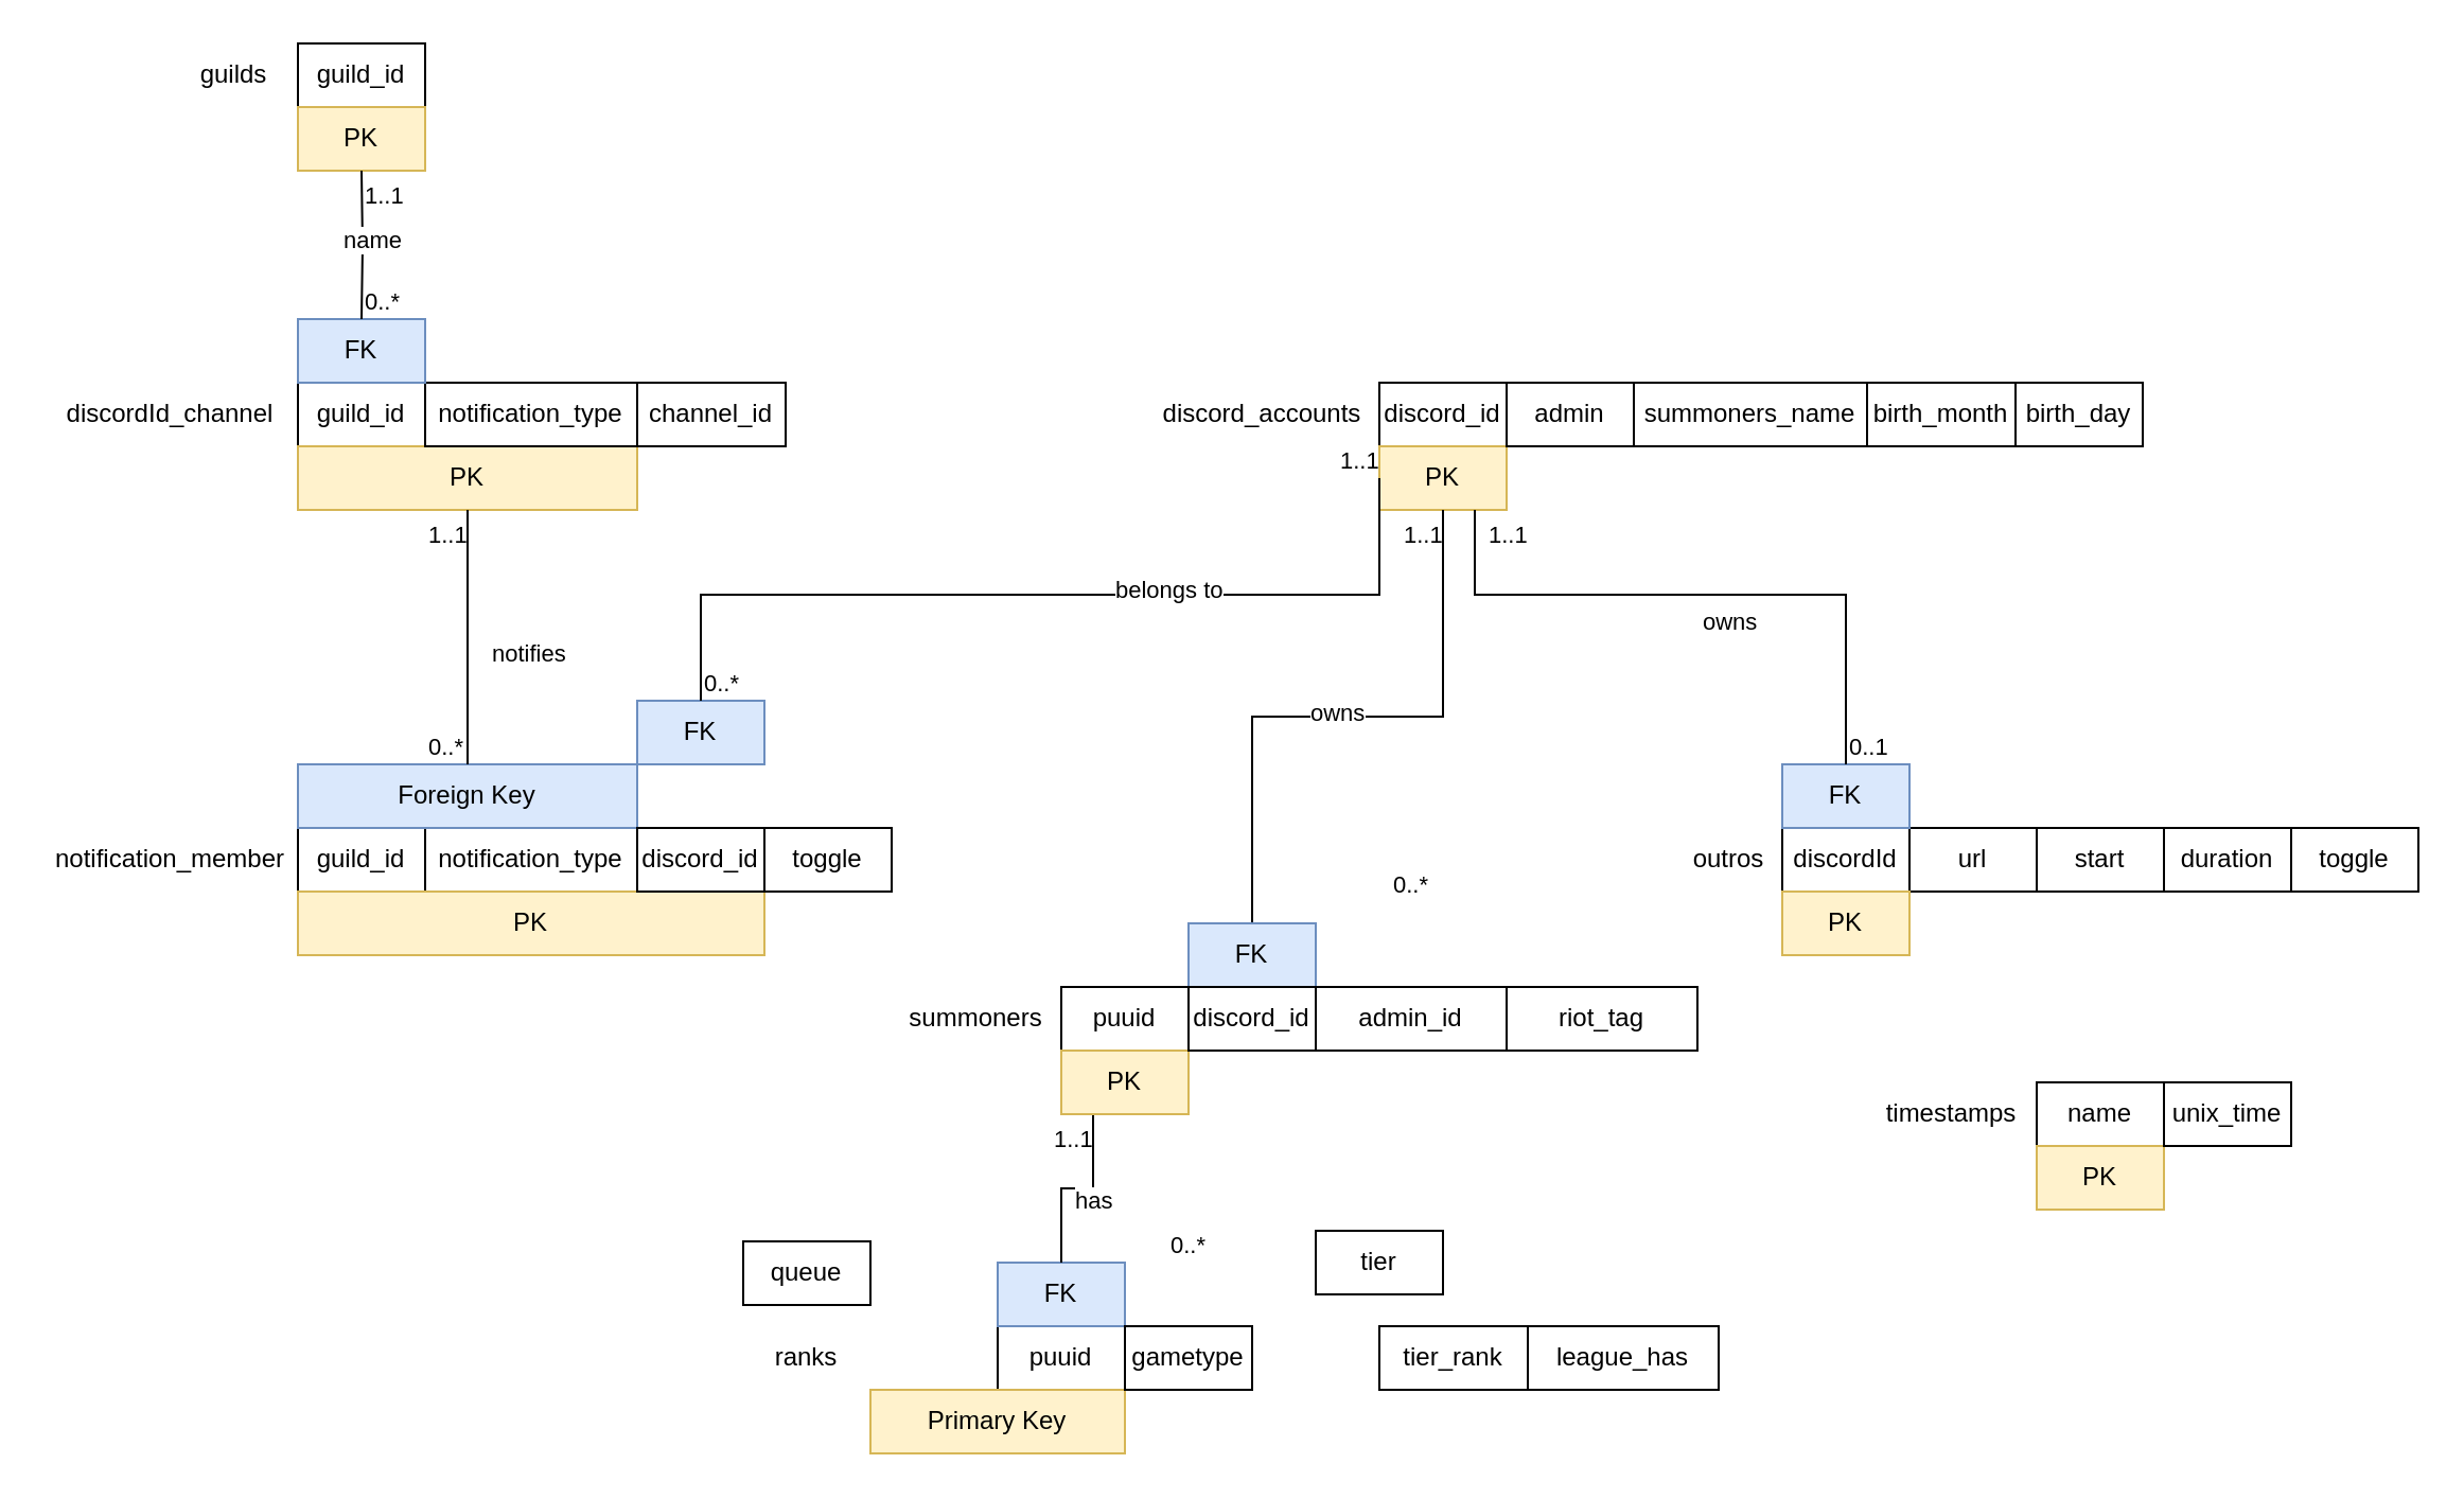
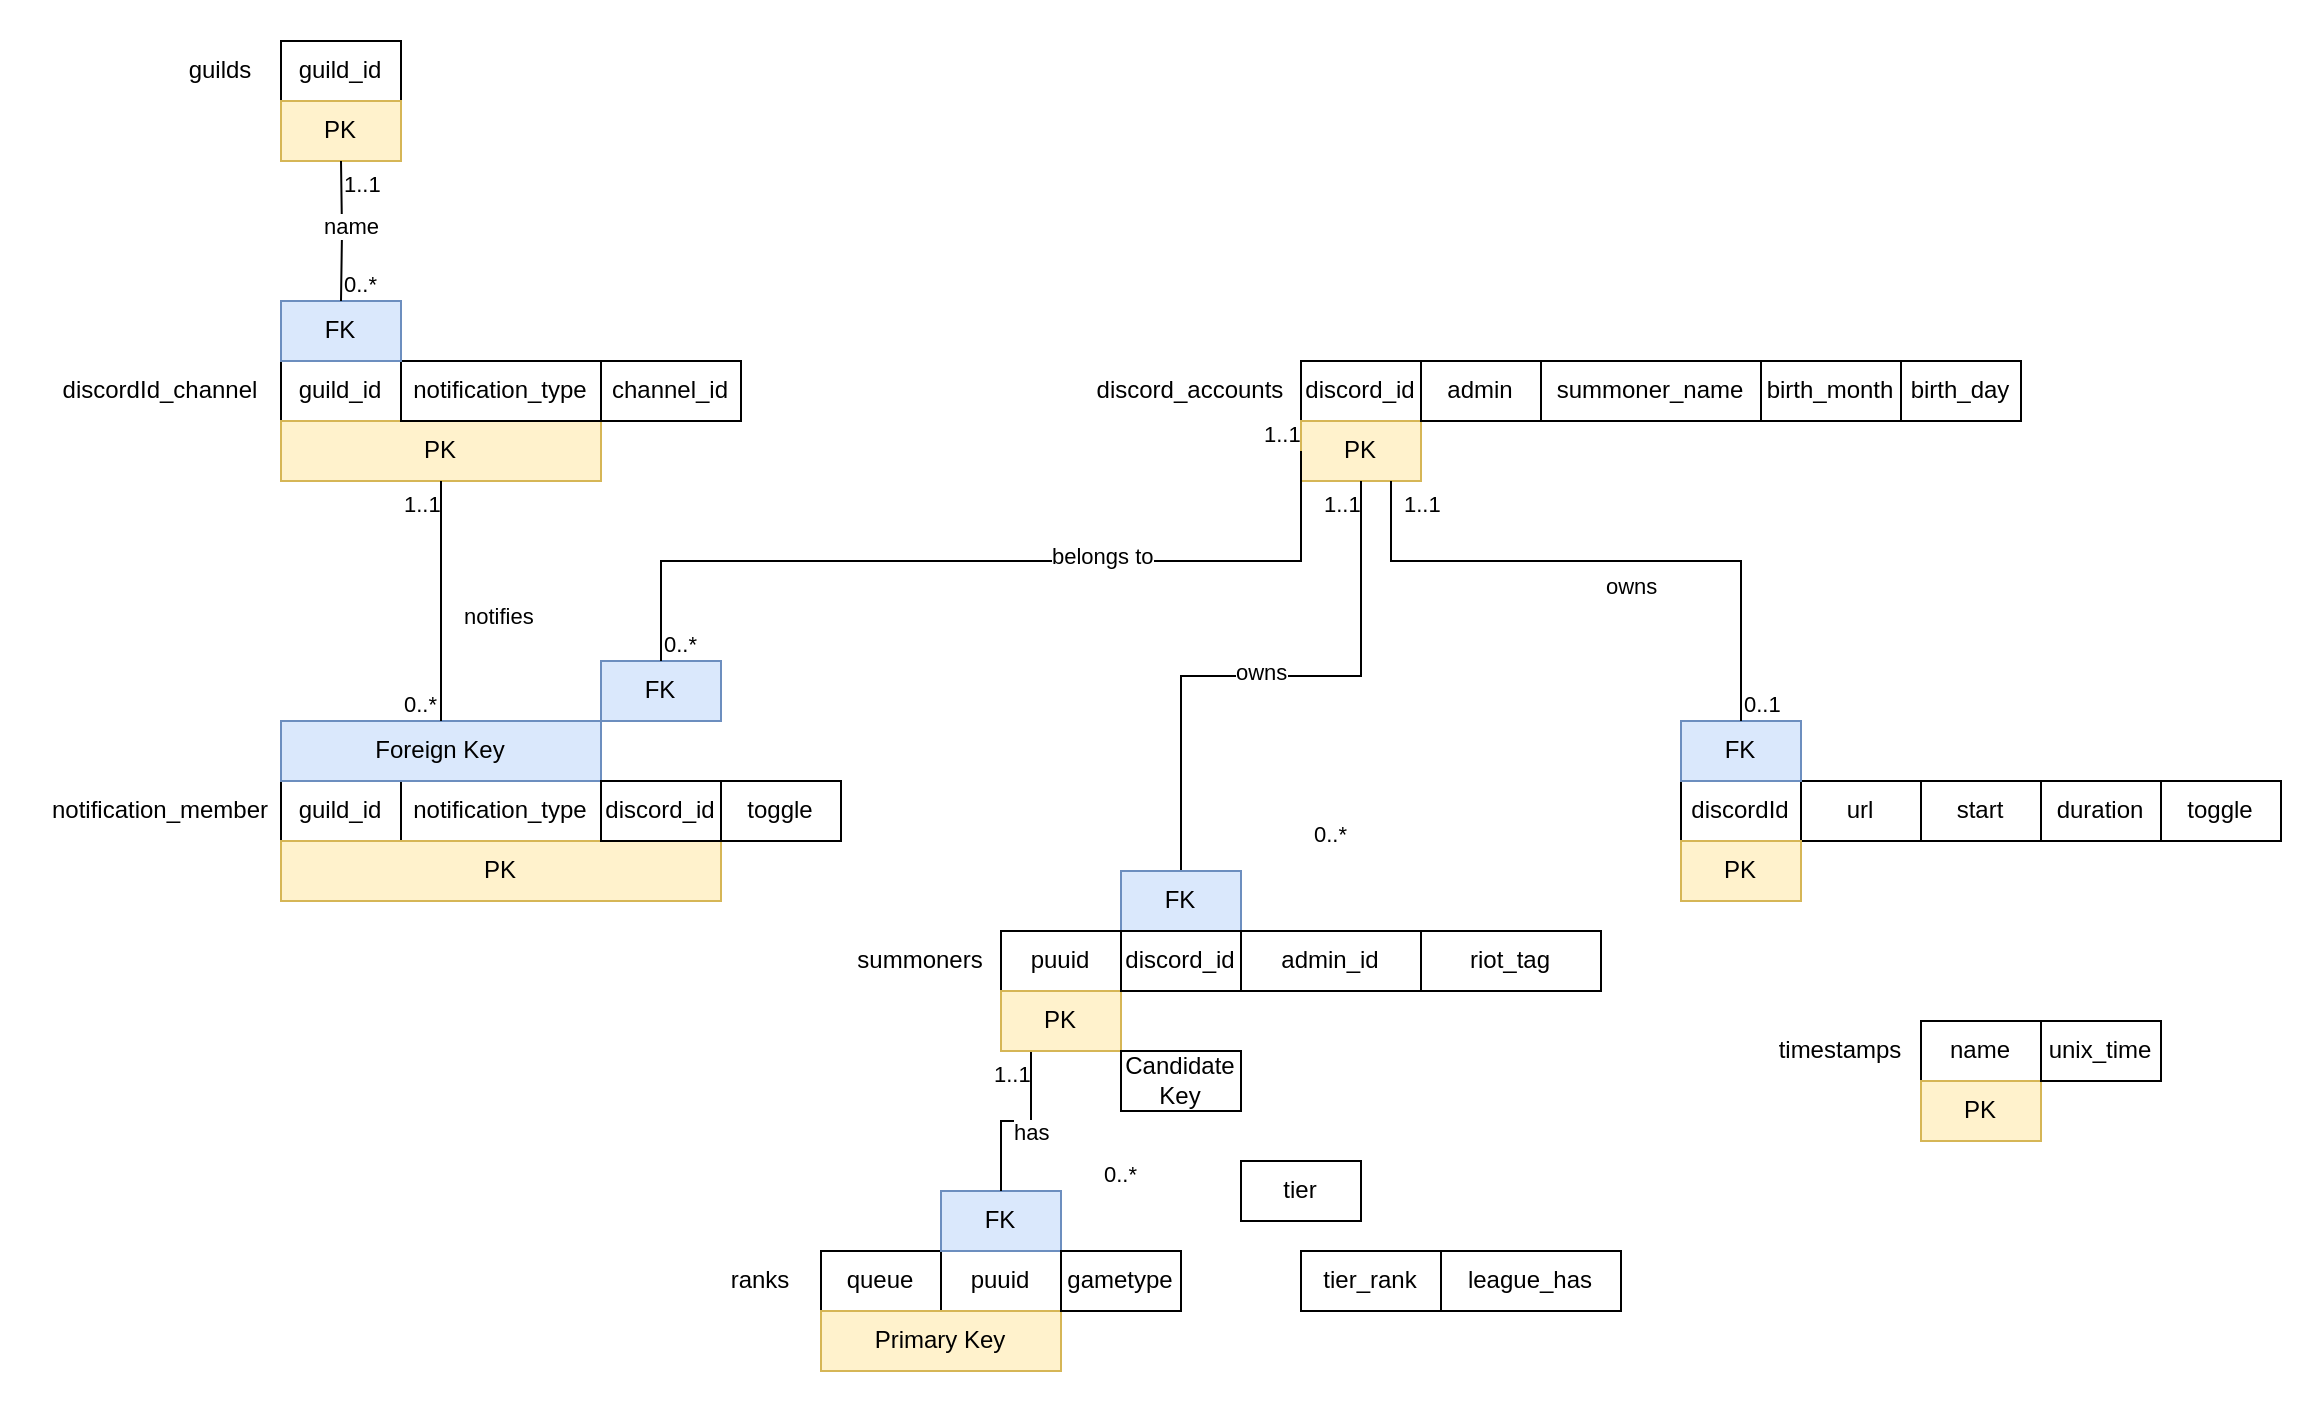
- <mxCell id="18" value="summoners_name" style="text;html=1;strokeColor=default;fillColor=none;align=center;verticalAlign=middle;whiteSpace=wrap;rounded=0;" parent="1" vertex="1"><mxGeometry x="770" y="180" width="110" height="30" as="geometry" /></mxCell>
+ <mxCell id="18" value="summoner_name" style="text;html=1;strokeColor=default;fillColor=none;align=center;verticalAlign=middle;whiteSpace=wrap;rounded=0;" parent="1" vertex="1"><mxGeometry x="770" y="180" width="110" height="30" as="geometry" /></mxCell>
- <mxCell id="21" value="outros" style="text;html=1;strokeColor=none;fillColor=none;align=center;verticalAlign=middle;whiteSpace=wrap;rounded=0;" parent="1" vertex="1"><mxGeometry x="790" y="390" width="50" height="30" as="geometry" /></mxCell>
+ <mxCell id="64" value="Candidate Key" style="text;html=1;align=center;verticalAlign=middle;whiteSpace=wrap;rounded=0;fillColor=default;strokeColor=default;" parent="1" vertex="1"><mxGeometry x="560" y="525" width="60" height="30" as="geometry" /></mxCell>
- <mxCell id="13" value="queue" style="text;html=1;strokeColor=default;fillColor=none;align=center;verticalAlign=middle;whiteSpace=wrap;rounded=0;" parent="1" vertex="1"><mxGeometry x="350" y="585" width="60" height="30" as="geometry" /></mxCell>
+ <mxCell id="13" value="queue" style="text;html=1;strokeColor=default;fillColor=none;align=center;verticalAlign=middle;whiteSpace=wrap;rounded=0;" parent="1" vertex="1"><mxGeometry x="410" y="625" width="60" height="30" as="geometry" /></mxCell>
